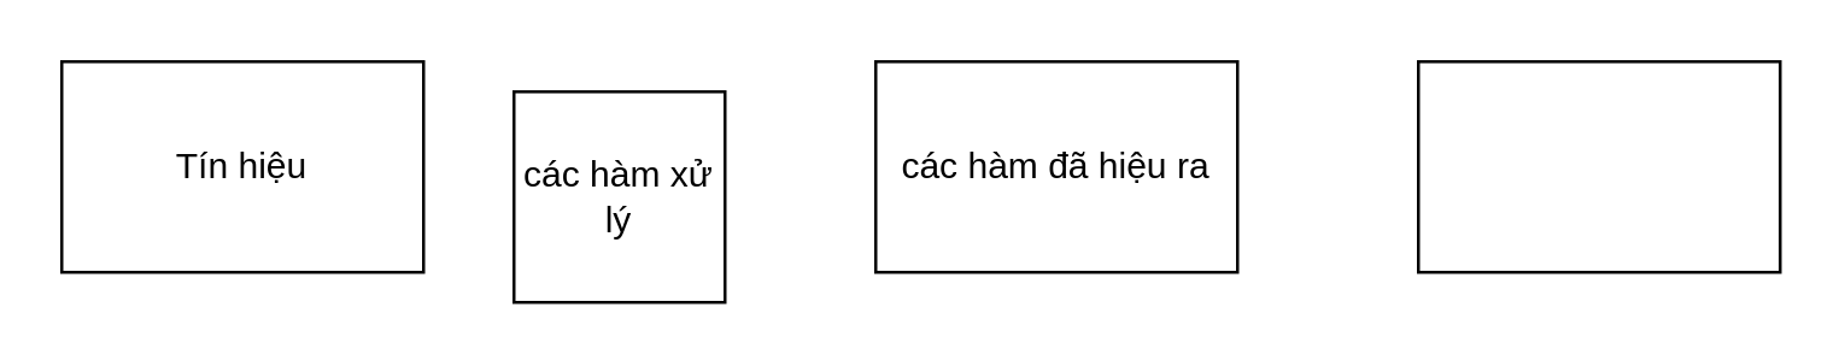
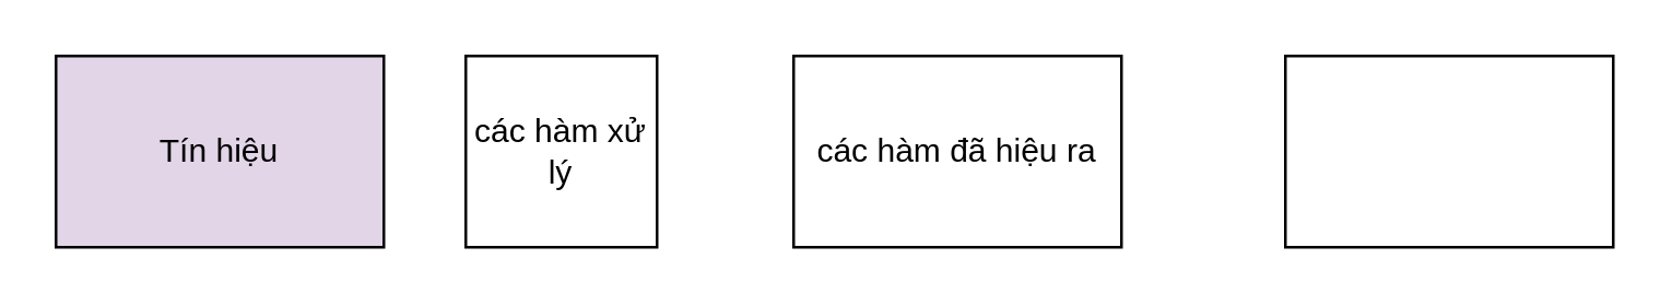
- <mxCell id="2" value="Tín hiệu" style="rounded=0;whiteSpace=wrap;html=1;" vertex="1" parent="1"><mxGeometry x="20" y="20" width="120" height="70" as="geometry" /></mxCell>
+ <mxCell id="2" value="Tín hiệu" style="rounded=0;whiteSpace=wrap;html=1;fillColor=#e1d5e7;" vertex="1" parent="1"><mxGeometry x="20" y="20" width="120" height="70" as="geometry" /></mxCell>
- <mxCell id="3" value="các hàm xử lý" style="whiteSpace=wrap;html=1;aspect=fixed;" vertex="1" parent="1"><mxGeometry x="170" y="30" width="70" height="70" as="geometry" /></mxCell>
+ <mxCell id="3" value="các hàm xử lý" style="whiteSpace=wrap;html=1;aspect=fixed;" vertex="1" parent="1"><mxGeometry x="170" y="20" width="70" height="70" as="geometry" /></mxCell>
